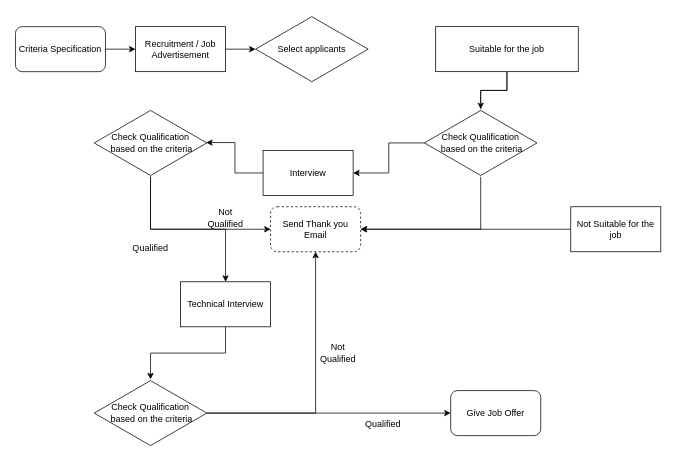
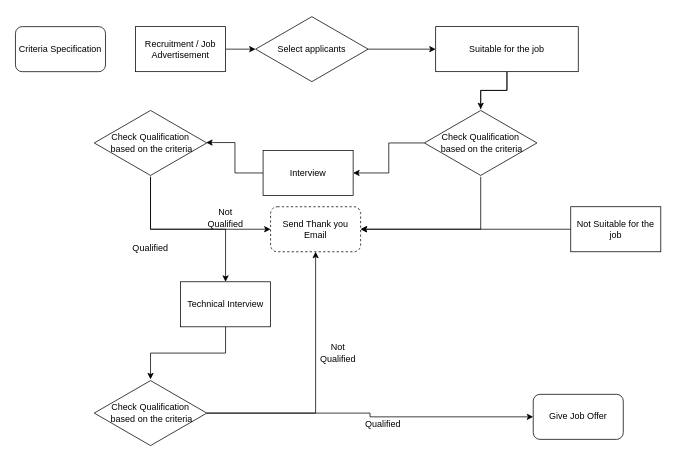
- <mxCell id="2" style="edgeStyle=orthogonalEdgeStyle;rounded=0;orthogonalLoop=1;jettySize=auto;html=1;exitX=1;exitY=0.5;exitDx=0;exitDy=0;entryX=0;entryY=0.5;entryDx=0;entryDy=0;" edge="1" parent="1" source="3" target="5"><mxGeometry relative="1" as="geometry" /></mxCell>
+ <mxCell id="6" style="edgeStyle=orthogonalEdgeStyle;rounded=0;orthogonalLoop=1;jettySize=auto;html=1;entryX=0;entryY=0.5;entryDx=0;entryDy=0;" edge="1" parent="1" source="7" target="9"><mxGeometry relative="1" as="geometry" /></mxCell>
- <mxCell id="25" value="Give Job Offer" style="rounded=1;whiteSpace=wrap;html=1;" vertex="1" parent="1"><mxGeometry x="600" y="520" width="120" height="60" as="geometry" /></mxCell>
+ <mxCell id="25" value="Give Job Offer" style="rounded=1;whiteSpace=wrap;html=1;" vertex="1" parent="1"><mxGeometry x="710" y="525" width="120" height="60" as="geometry" /></mxCell>
